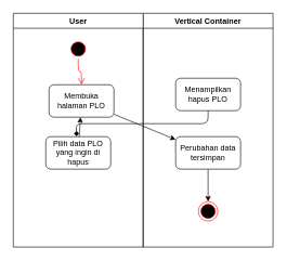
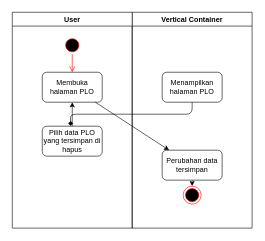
- <mxCell id="3" value="Menampilkan hapus PLO" style="rounded=1;whiteSpace=wrap;html=1;" vertex="1" parent="2"><mxGeometry x="50" y="100" width="100" height="50" as="geometry" /></mxCell>
+ <mxCell id="3" value="Menampilkan halaman PLO" style="rounded=1;whiteSpace=wrap;html=1;" vertex="1" parent="2"><mxGeometry x="50" y="100" width="100" height="50" as="geometry" /></mxCell>
- <mxCell id="10" value="Membuka halaman PLO" style="rounded=1;whiteSpace=wrap;html=1;" vertex="1" parent="7"><mxGeometry x="55" y="110" width="100" height="50" as="geometry" /></mxCell>
+ <mxCell id="10" value="Membuka halaman PLO" style="rounded=1;whiteSpace=wrap;html=1;" vertex="1" parent="7"><mxGeometry x="50" y="100" width="100" height="50" as="geometry" /></mxCell>
- <mxCell id="11" value="Pilih data PLO yang ingin di hapus" style="rounded=1;whiteSpace=wrap;html=1;" vertex="1" parent="7"><mxGeometry x="50" y="190" width="100" height="50" as="geometry" /></mxCell>
+ <mxCell id="11" value="Pilih data PLO yang tersimpan di hapus" style="rounded=1;whiteSpace=wrap;html=1;" vertex="1" parent="7"><mxGeometry x="50" y="190" width="100" height="50" as="geometry" /></mxCell>
- <mxCell id="5" value="Perubahan data tersimpan" style="rounded=1;whiteSpace=wrap;html=1;" vertex="1" parent="2"><mxGeometry x="50" y="190" width="100" height="50" as="geometry" /></mxCell>
+ <mxCell id="5" value="Perubahan data tersimpan" style="rounded=1;whiteSpace=wrap;html=1;" vertex="1" parent="2"><mxGeometry x="50" y="230" width="100" height="50" as="geometry" /></mxCell>
